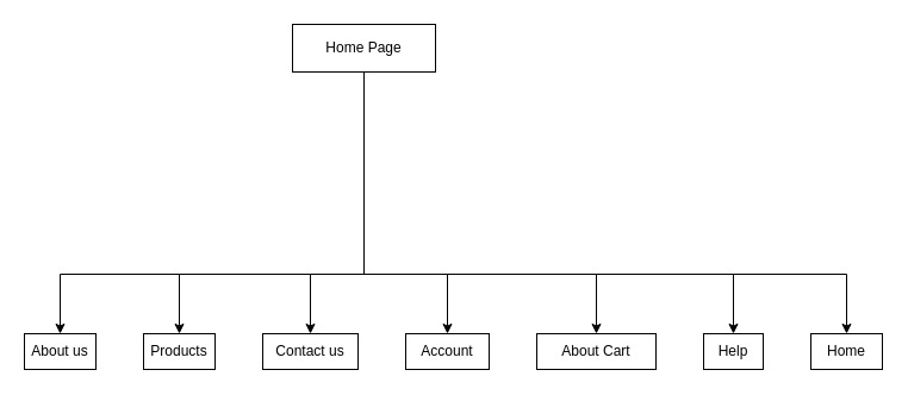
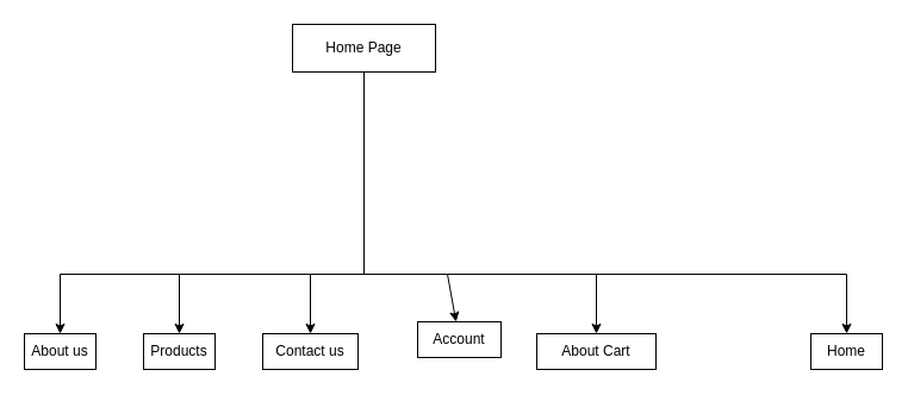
- <mxCell id="13" value="" style="endArrow=classic;html=1;rounded=0;exitX=0.5;exitY=1;exitDx=0;exitDy=0;" edge="1" parent="1" source="3" target="14"><mxGeometry width="50" height="50" relative="1" as="geometry"><mxPoint x="280" y="390" as="sourcePoint" /><mxPoint x="330" y="340" as="targetPoint" /><Array as="points"><mxPoint x="305" y="230" /><mxPoint x="615" y="230" /></Array></mxGeometry></mxCell>
- <mxCell id="10" value="Account" style="rounded=0;whiteSpace=wrap;html=1;" vertex="1" parent="1"><mxGeometry x="340" y="280" width="70" height="30" as="geometry" /></mxCell>
+ <mxCell id="10" value="Account" style="rounded=0;whiteSpace=wrap;html=1;" vertex="1" parent="1"><mxGeometry x="350" y="270" width="70" height="30" as="geometry" /></mxCell>
- <mxCell id="14" value="Help" style="rounded=0;whiteSpace=wrap;html=1;" vertex="1" parent="1"><mxGeometry x="590" y="280" width="50" height="30" as="geometry" /></mxCell>
